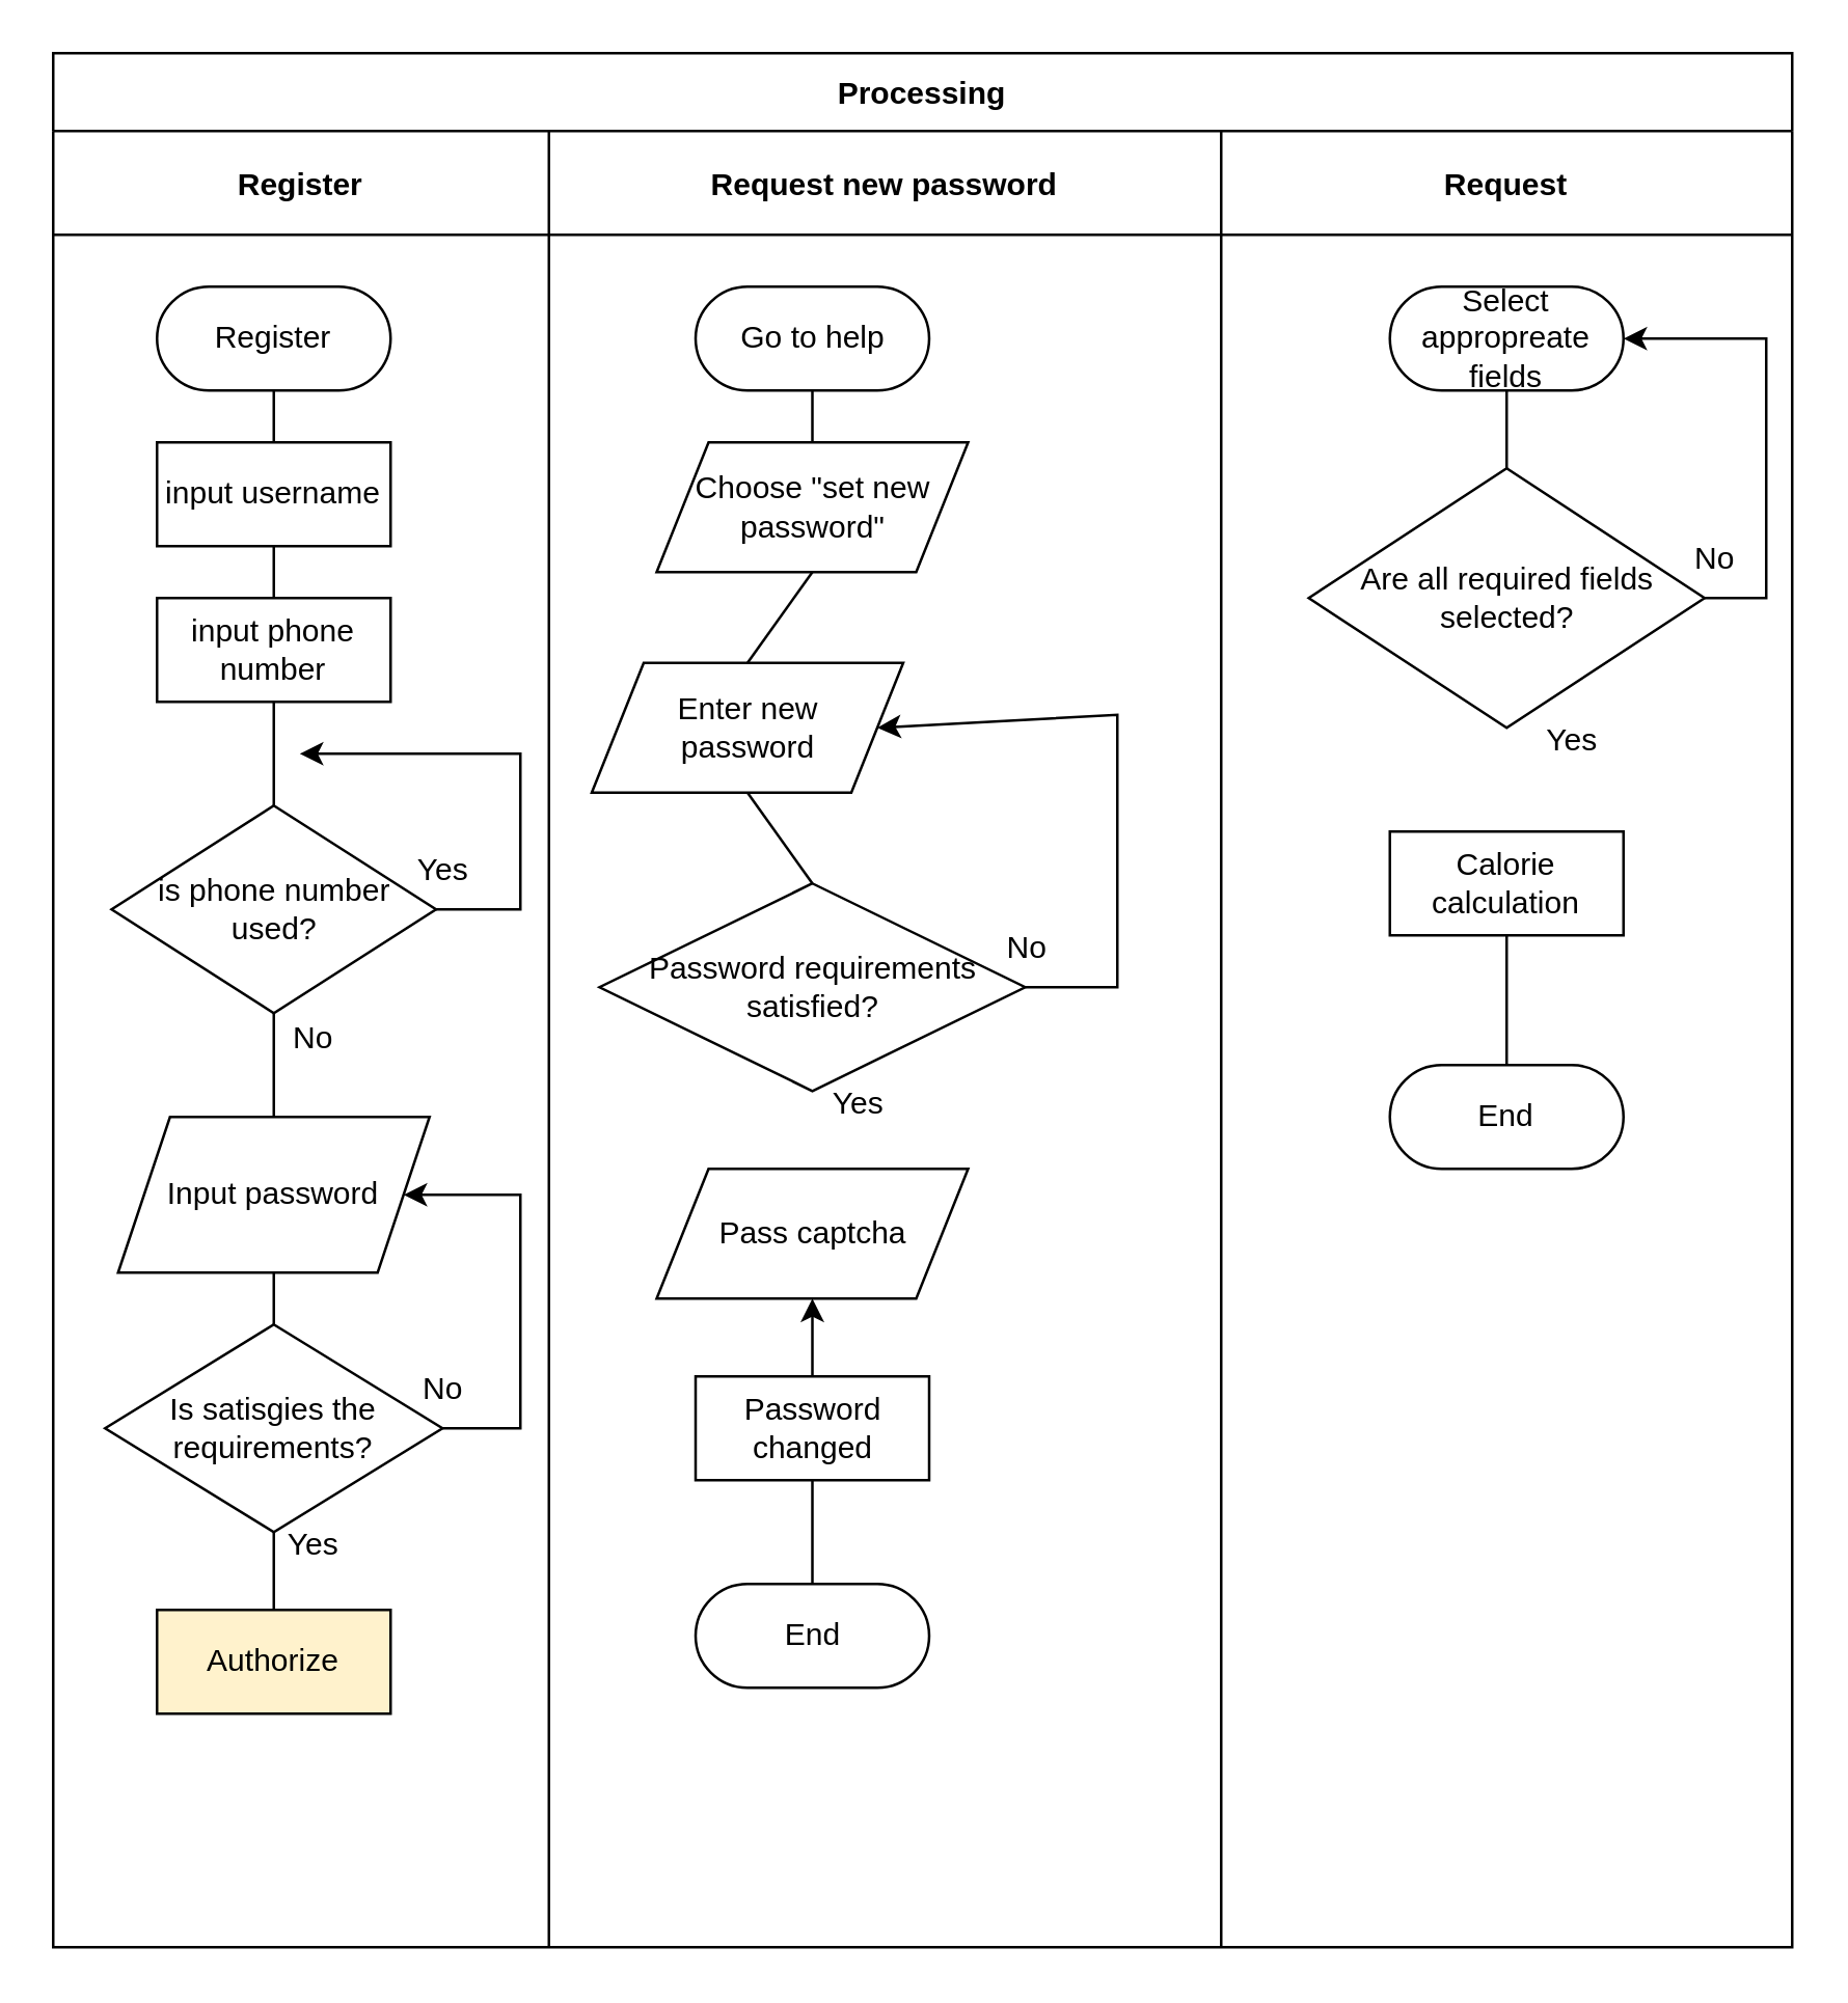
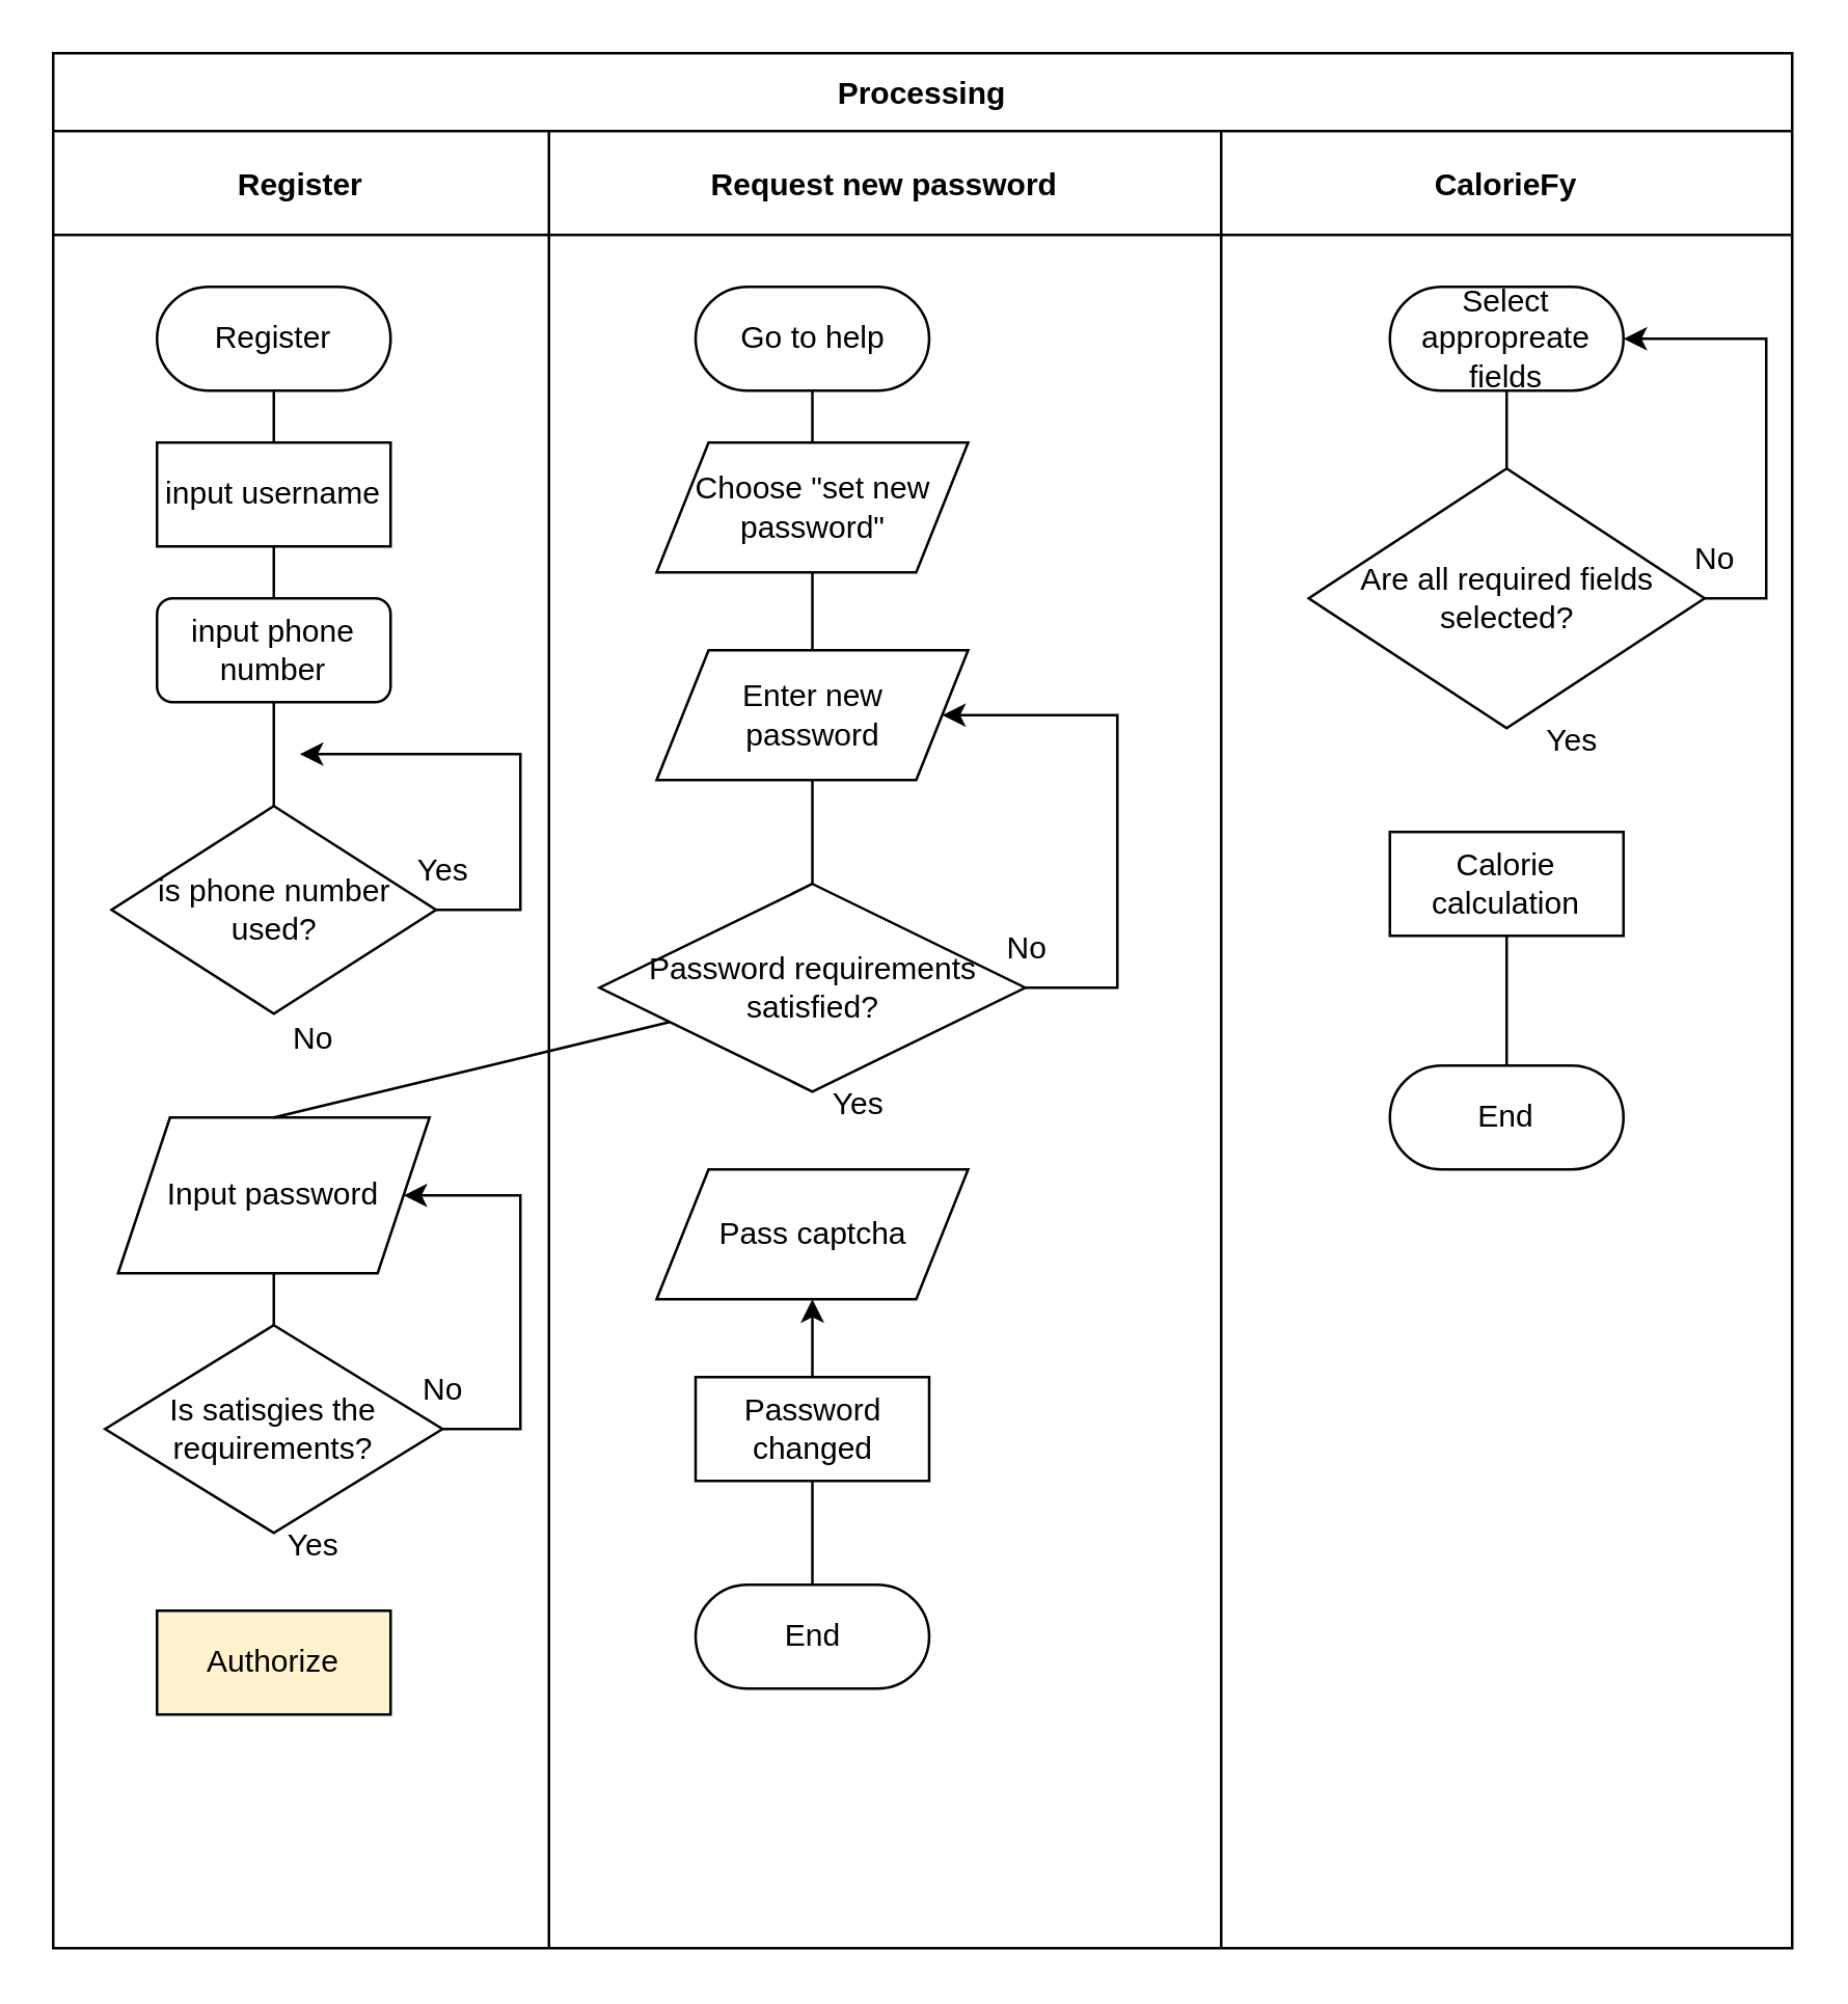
- <mxCell id="39" value="Request" style="swimlane;swimlaneHead=0;swimlaneBody=0;connectable=0;fillColor=none;startSize=40;collapsible=0;recursiveResize=0;expand=0;fontStyle=1;" parent="3" vertex="1"><mxGeometry x="450" width="220" height="700" as="geometry"><mxRectangle width="220" height="700" as="alternateBounds" /></mxGeometry></mxCell>
+ <mxCell id="39" value="CalorieFy" style="swimlane;swimlaneHead=0;swimlaneBody=0;connectable=0;fillColor=none;startSize=40;collapsible=0;recursiveResize=0;expand=0;fontStyle=1;" parent="3" vertex="1"><mxGeometry x="450" width="220" height="700" as="geometry"><mxRectangle width="220" height="700" as="alternateBounds" /></mxGeometry></mxCell>
- <mxCell id="7" value="input phone number" style="rounded=0;whiteSpace=wrap;html=1;" vertex="1" parent="4"><mxGeometry x="40" y="180" width="90" height="40" as="geometry" /></mxCell>
+ <mxCell id="7" value="input phone number" style="whiteSpace=wrap;html=1;rounded=1;" vertex="1" parent="4"><mxGeometry x="40" y="180" width="90" height="40" as="geometry" /></mxCell>
- <mxCell id="28" value="Enter new &lt;br&gt;password" style="shape=parallelogram;perimeter=parallelogramPerimeter;whiteSpace=wrap;html=1;fixedSize=1;" vertex="1" parent="23"><mxGeometry x="16.5" y="205" width="120" height="50" as="geometry" /></mxCell>
+ <mxCell id="28" value="Enter new &lt;br&gt;password" style="shape=parallelogram;perimeter=parallelogramPerimeter;whiteSpace=wrap;html=1;fixedSize=1;" vertex="1" parent="23"><mxGeometry x="41.5" y="200" width="120" height="50" as="geometry" /></mxCell>
- <mxCell id="16" value="" style="endArrow=none;html=1;rounded=0;entryX=0.5;entryY=1;entryDx=0;entryDy=0;exitX=0.5;exitY=0;exitDx=0;exitDy=0;" edge="1" parent="4" source="9" target="8"><mxGeometry width="50" height="50" relative="1" as="geometry"><mxPoint x="330" y="470" as="sourcePoint" /><mxPoint x="380" y="420" as="targetPoint" /></mxGeometry></mxCell>
+ <mxCell id="16" value="" style="endArrow=none;html=1;rounded=0;exitX=0.5;exitY=0;exitDx=0;exitDy=0;" edge="1" parent="4" source="9" target="30"><mxGeometry width="50" height="50" relative="1" as="geometry"><mxPoint x="330" y="470" as="sourcePoint" /><mxPoint x="380" y="420" as="targetPoint" /></mxGeometry></mxCell>
- <mxCell id="18" value="" style="endArrow=none;html=1;rounded=0;entryX=0.5;entryY=1;entryDx=0;entryDy=0;exitX=0.5;exitY=0;exitDx=0;exitDy=0;" edge="1" parent="4" source="12" target="11"><mxGeometry width="50" height="50" relative="1" as="geometry"><mxPoint x="330" y="470" as="sourcePoint" /><mxPoint x="380" y="420" as="targetPoint" /></mxGeometry></mxCell>
